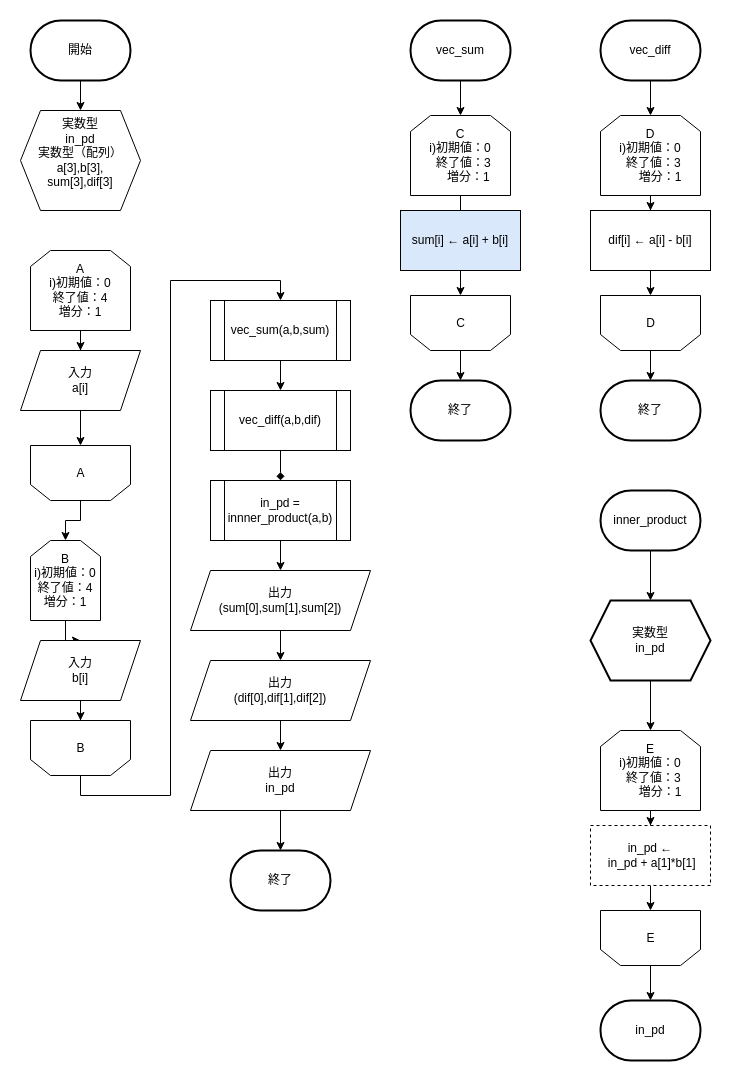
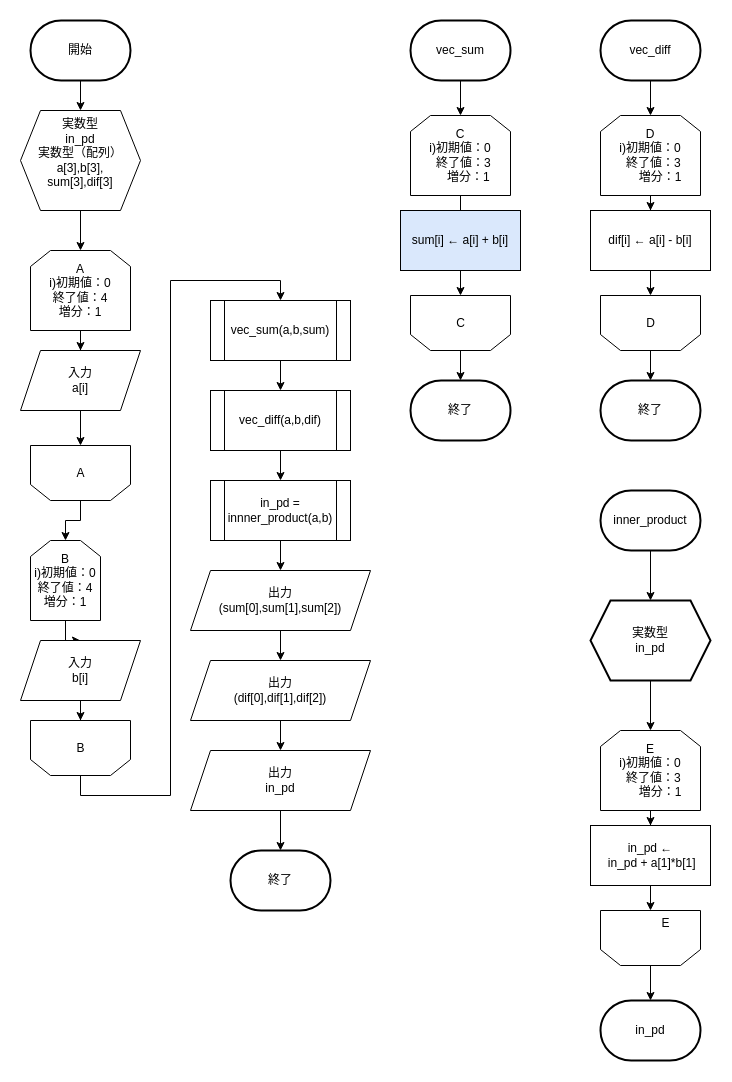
+ <mxCell id="4" value="" style="edgeStyle=orthogonalEdgeStyle;rounded=0;orthogonalLoop=1;jettySize=auto;html=1;" parent="1" source="5" target="7" edge="1"><mxGeometry relative="1" as="geometry" /></mxCell>
- <mxCell id="28" value="" style="edgeStyle=orthogonalEdgeStyle;rounded=0;orthogonalLoop=1;jettySize=auto;html=1;endArrow=diamond;" parent="1" source="29" target="27" edge="1"><mxGeometry relative="1" as="geometry" /></mxCell>
+ <mxCell id="28" value="" style="edgeStyle=orthogonalEdgeStyle;rounded=0;orthogonalLoop=1;jettySize=auto;html=1;" parent="1" source="29" target="27" edge="1"><mxGeometry relative="1" as="geometry" /></mxCell>
- <mxCell id="63" value="&lt;span style=&quot;text-align: justify&quot;&gt;in_pd ←&lt;br&gt;&amp;nbsp;in_pd +&amp;nbsp;&lt;/span&gt;&lt;span style=&quot;text-align: justify&quot;&gt;a[1]*b[1]&lt;/span&gt;" style="whiteSpace=wrap;html=1;dashed=1;" vertex="1" parent="1"><mxGeometry x="590" y="825" width="120" height="60" as="geometry" /></mxCell>
+ <mxCell id="63" value="&lt;span style=&quot;text-align: justify&quot;&gt;in_pd ←&lt;br&gt;&amp;nbsp;in_pd +&amp;nbsp;&lt;/span&gt;&lt;span style=&quot;text-align: justify&quot;&gt;a[1]*b[1]&lt;/span&gt;" style="whiteSpace=wrap;html=1;" vertex="1" parent="1"><mxGeometry x="590" y="825" width="120" height="60" as="geometry" /></mxCell>
- <mxCell id="64" value="E" style="text;html=1;align=center;verticalAlign=middle;resizable=0;points=[];autosize=1;strokeColor=none;fillColor=none;" vertex="1" parent="1"><mxGeometry x="640" y="927.5" width="20" height="20" as="geometry" /></mxCell>
+ <mxCell id="64" value="E" style="text;html=1;align=center;verticalAlign=middle;resizable=0;points=[];autosize=1;strokeColor=none;fillColor=none;" vertex="1" parent="1"><mxGeometry x="655" y="912.5" width="20" height="20" as="geometry" /></mxCell>
